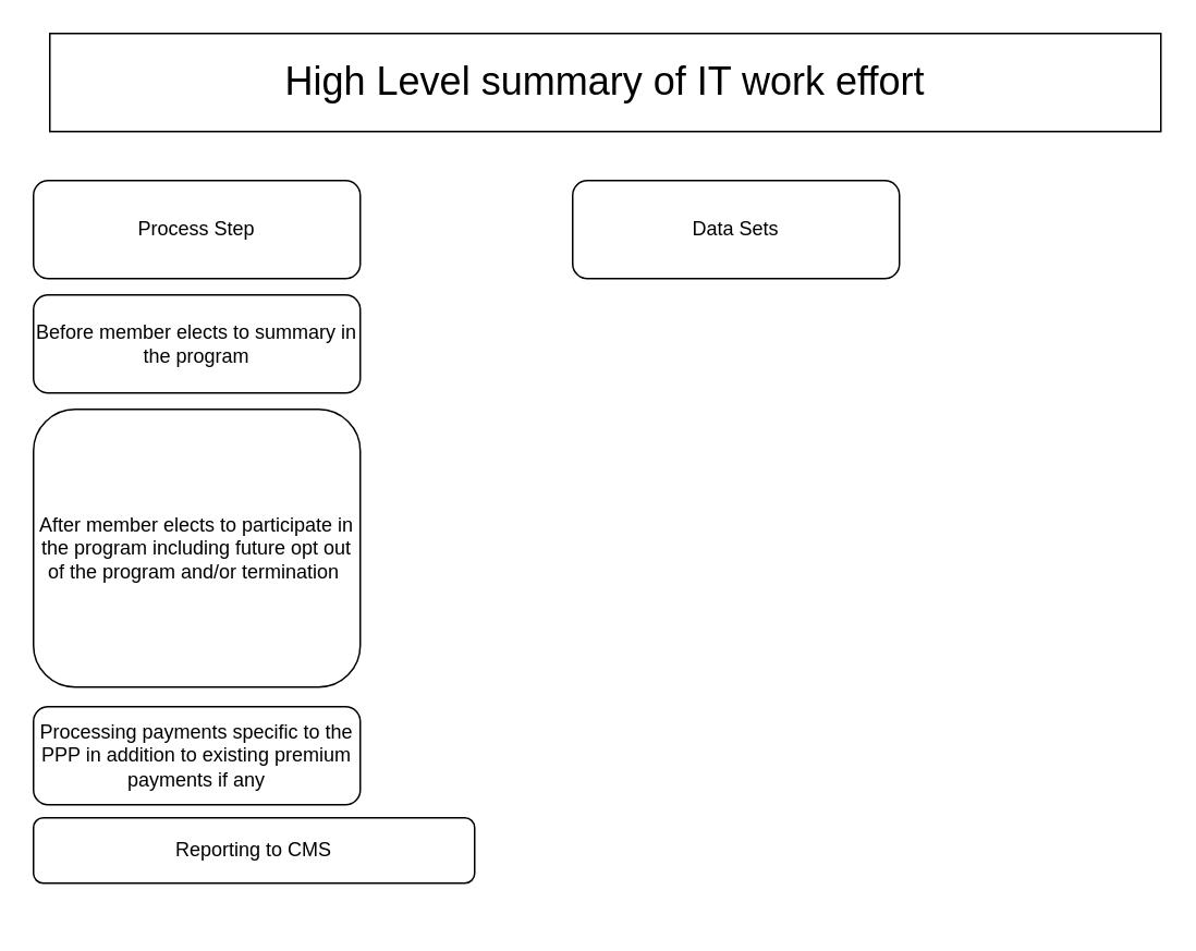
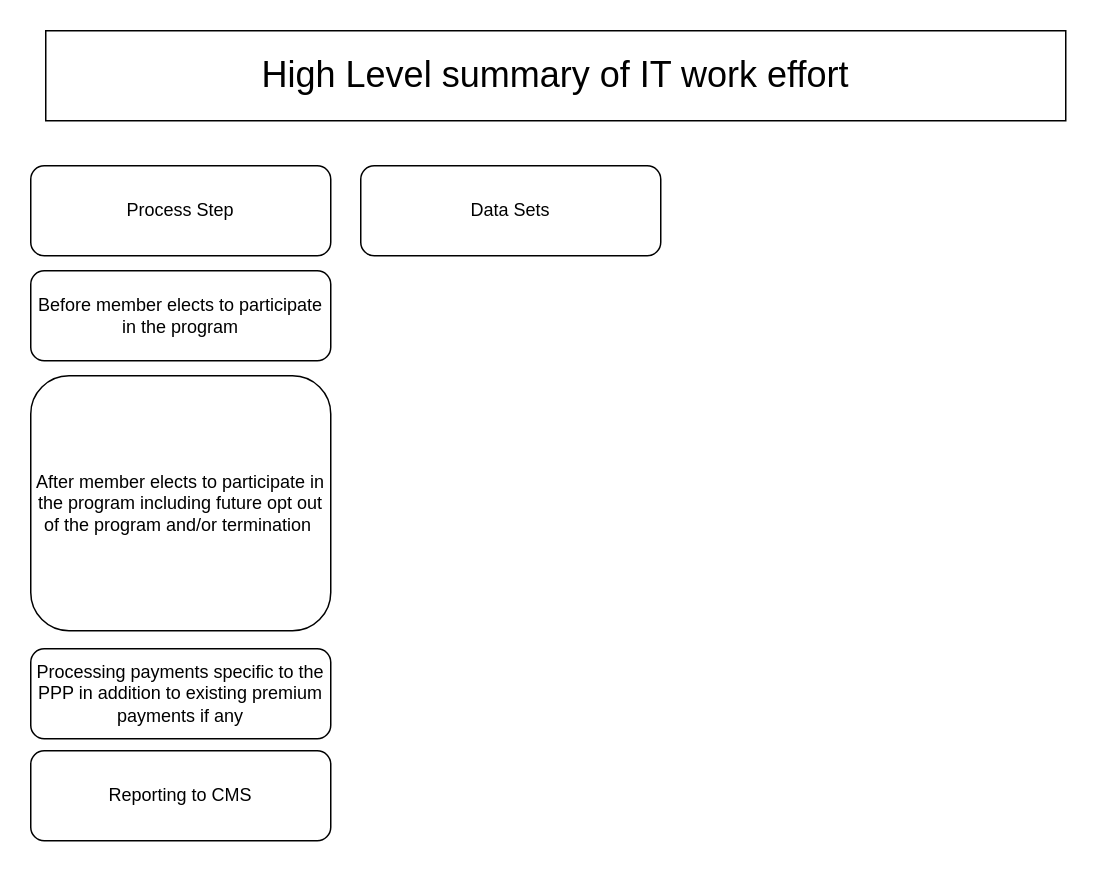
- <mxCell id="4" value="Data Sets" style="rounded=1;whiteSpace=wrap;html=1;" vertex="1" parent="1"><mxGeometry x="350" y="110" width="200" height="60" as="geometry" /></mxCell>
+ <mxCell id="4" value="Data Sets" style="rounded=1;whiteSpace=wrap;html=1;" vertex="1" parent="1"><mxGeometry x="240" y="110" width="200" height="60" as="geometry" /></mxCell>
- <mxCell id="5" value="Before member elects to summary in the program" style="rounded=1;whiteSpace=wrap;html=1;" vertex="1" parent="1"><mxGeometry x="20" y="180" width="200" height="60" as="geometry" /></mxCell>
+ <mxCell id="5" value="Before member elects to participate in the program" style="rounded=1;whiteSpace=wrap;html=1;" vertex="1" parent="1"><mxGeometry x="20" y="180" width="200" height="60" as="geometry" /></mxCell>
- <mxCell id="8" value="Reporting to CMS" style="rounded=1;whiteSpace=wrap;html=1;" vertex="1" parent="1"><mxGeometry x="20" y="500" width="270" height="40" as="geometry" /></mxCell>
+ <mxCell id="8" value="Reporting to CMS" style="rounded=1;whiteSpace=wrap;html=1;" vertex="1" parent="1"><mxGeometry x="20" y="500" width="200" height="60" as="geometry" /></mxCell>
